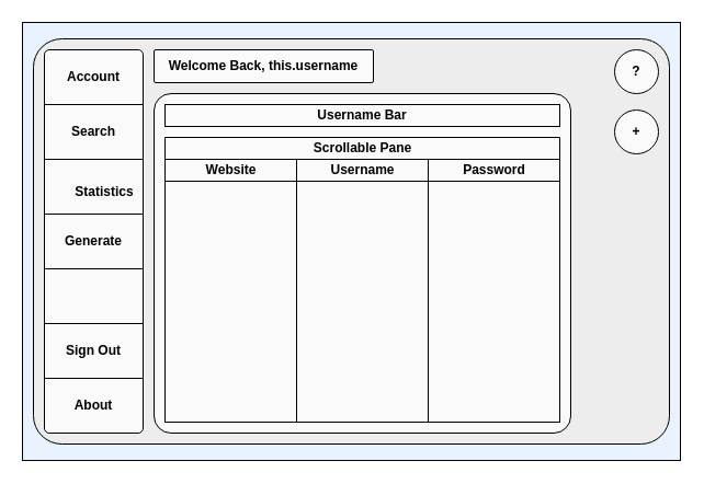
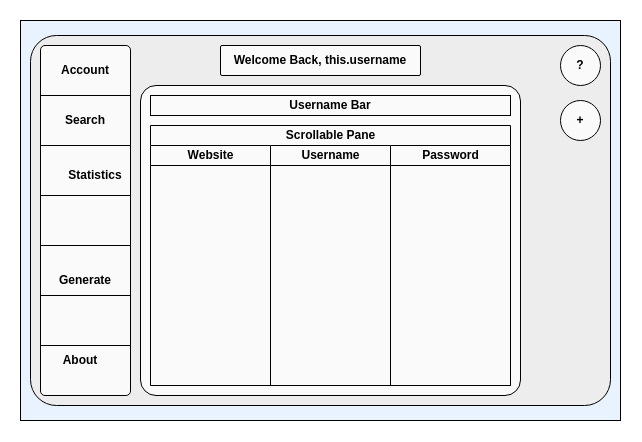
- <mxCell id="13" value="&lt;font color=&quot;#000000&quot;&gt;&lt;b&gt;Welcome Back, this.username&lt;/b&gt;&lt;/font&gt;" style="rounded=1;whiteSpace=wrap;html=1;arcSize=5;fillColor=#FAFAFA;align=center;" vertex="1" parent="1"><mxGeometry x="140" y="45" width="200" height="30" as="geometry" /></mxCell>
+ <mxCell id="13" value="&lt;font color=&quot;#000000&quot;&gt;&lt;b&gt;Welcome Back, this.username&lt;/b&gt;&lt;/font&gt;" style="rounded=1;whiteSpace=wrap;html=1;arcSize=5;fillColor=#FAFAFA;align=center;" vertex="1" parent="1"><mxGeometry x="220" y="45" width="200" height="30" as="geometry" /></mxCell>
- <mxCell id="16" value="&lt;b&gt;Generate&lt;/b&gt;" style="text;html=1;strokeColor=none;fillColor=none;align=center;verticalAlign=middle;whiteSpace=wrap;rounded=0;fontColor=#000000;" vertex="1" parent="1"><mxGeometry x="55" y="205" width="60" height="30" as="geometry" /></mxCell>
+ <mxCell id="16" value="&lt;b&gt;Generate&lt;/b&gt;" style="text;html=1;strokeColor=none;fillColor=none;align=center;verticalAlign=middle;whiteSpace=wrap;rounded=0;fontColor=#000000;" vertex="1" parent="1"><mxGeometry x="55" y="265" width="60" height="30" as="geometry" /></mxCell>
- <mxCell id="21" value="&lt;b&gt;Sign Out&lt;/b&gt;" style="text;html=1;strokeColor=none;fillColor=none;align=center;verticalAlign=middle;whiteSpace=wrap;rounded=0;fontColor=#000000;" vertex="1" parent="1"><mxGeometry x="55" y="305" width="60" height="30" as="geometry" /></mxCell>
- <mxCell id="19" value="&lt;b&gt;About&lt;/b&gt;" style="text;html=1;strokeColor=none;fillColor=none;align=center;verticalAlign=middle;whiteSpace=wrap;rounded=0;fontColor=#000000;" vertex="1" parent="1"><mxGeometry x="55" y="355" width="60" height="30" as="geometry" /></mxCell>
+ <mxCell id="19" value="&lt;b&gt;About&lt;/b&gt;" style="text;html=1;strokeColor=none;fillColor=none;align=center;verticalAlign=middle;whiteSpace=wrap;rounded=0;fontColor=#000000;" vertex="1" parent="1"><mxGeometry x="50" y="345" width="60" height="30" as="geometry" /></mxCell>
